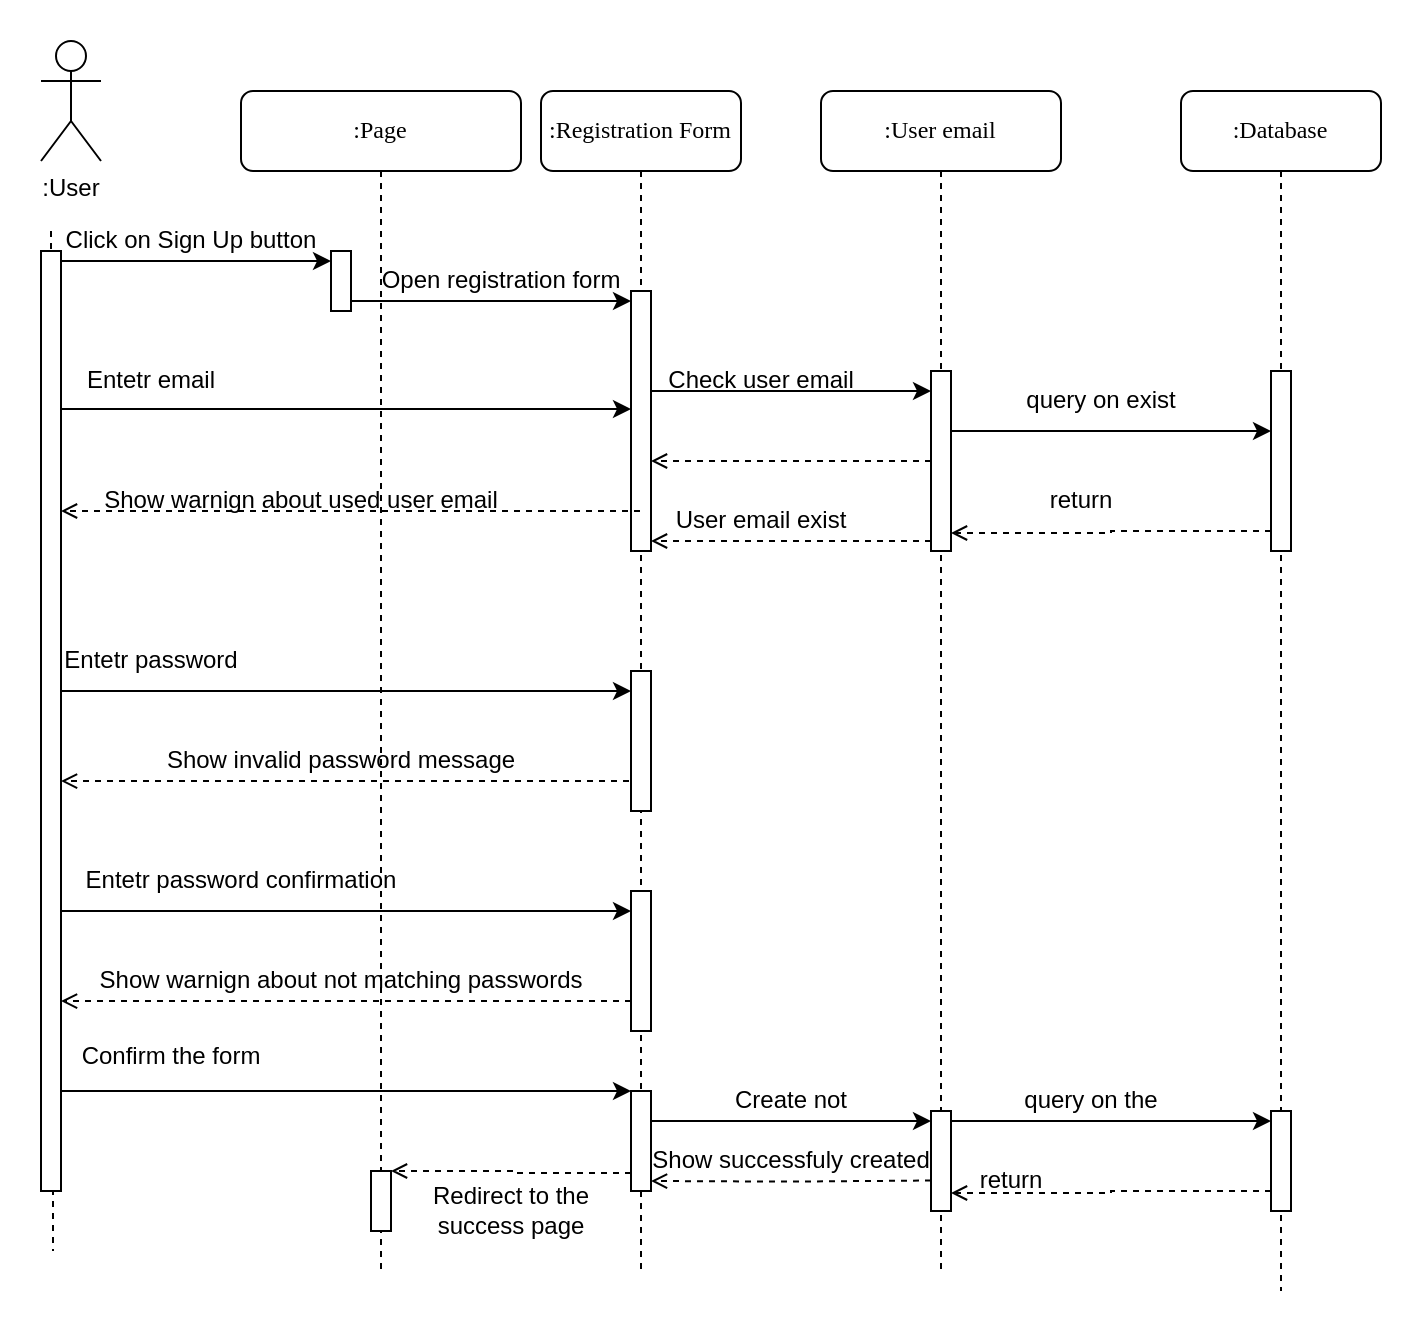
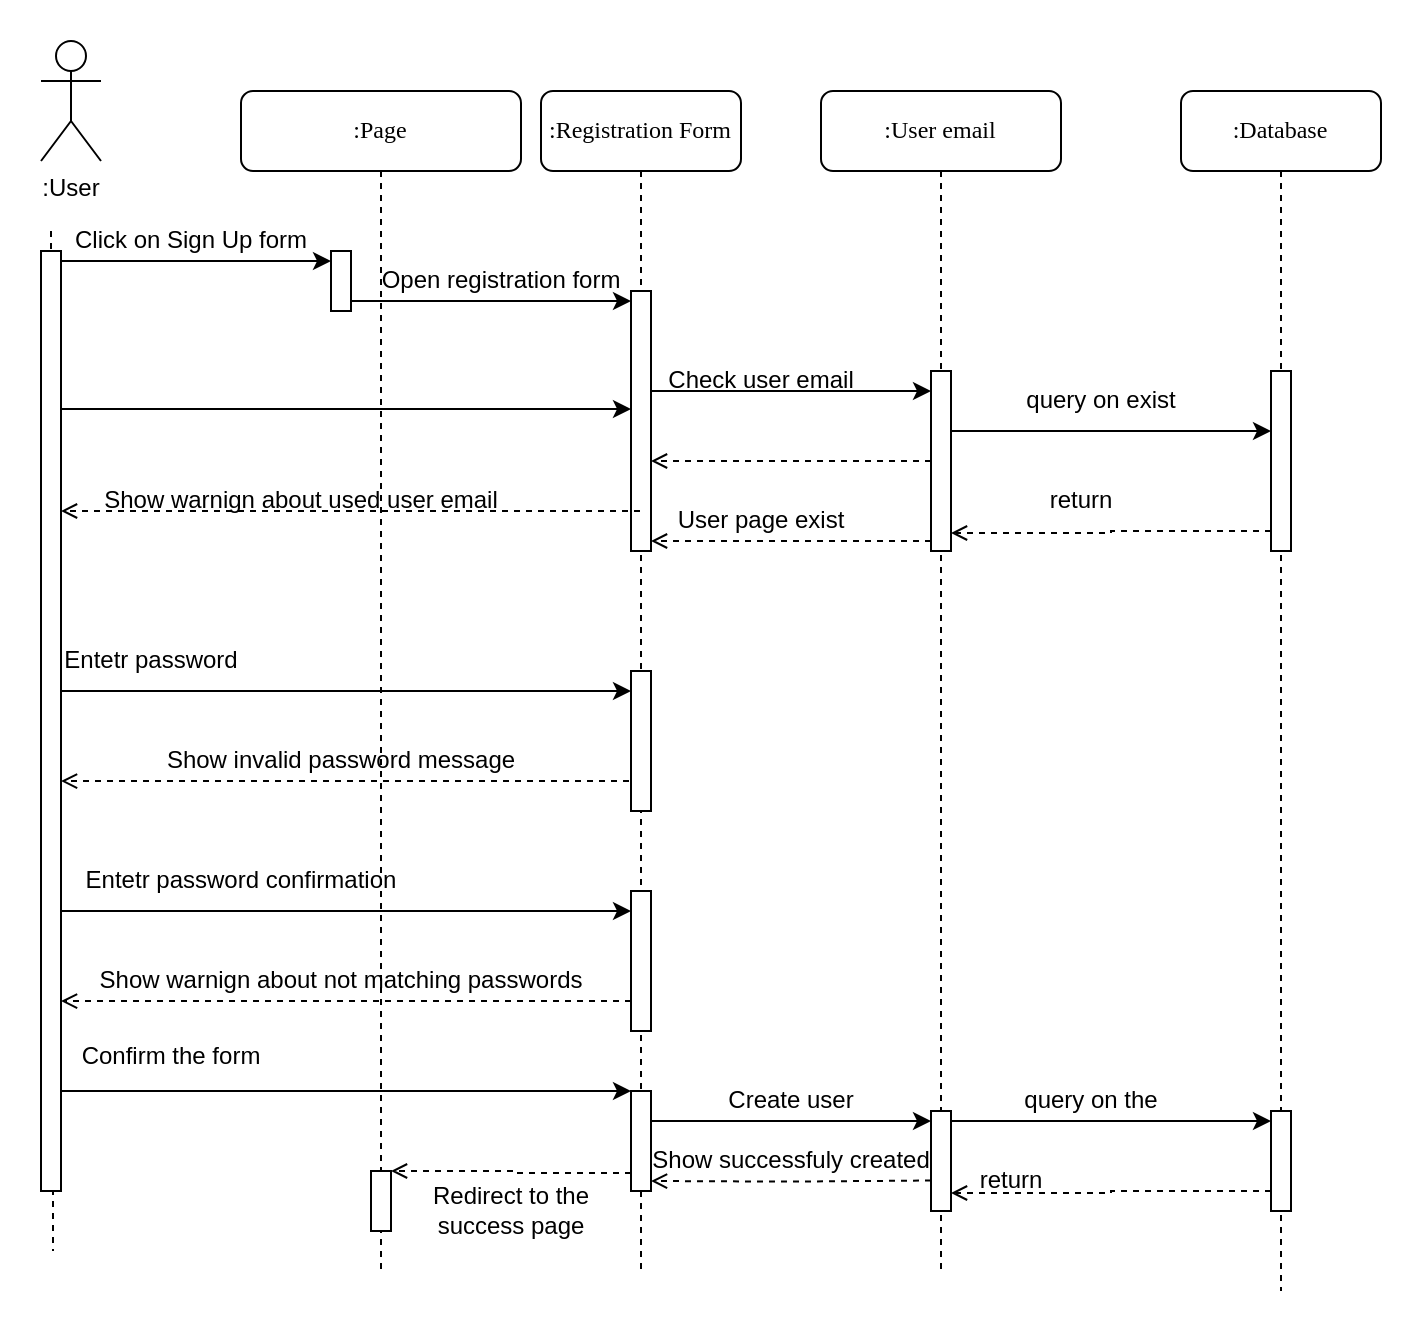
- <mxCell id="34" value="Click on Sign Up button" style="text;html=1;align=center;verticalAlign=middle;resizable=0;points=[];autosize=1;strokeColor=none;fillColor=none;" vertex="1" parent="1"><mxGeometry x="20" y="105" width="150" height="30" as="geometry" /></mxCell>
+ <mxCell id="34" value="Click on Sign Up form" style="text;html=1;align=center;verticalAlign=middle;resizable=0;points=[];autosize=1;strokeColor=none;fillColor=none;" vertex="1" parent="1"><mxGeometry x="20" y="105" width="150" height="30" as="geometry" /></mxCell>
- <mxCell id="43" value="Entetr email" style="text;html=1;align=center;verticalAlign=middle;resizable=0;points=[];autosize=1;strokeColor=none;fillColor=none;" vertex="1" parent="1"><mxGeometry x="30" y="175" width="90" height="30" as="geometry" /></mxCell>
- <mxCell id="40" value="User email exist" style="text;html=1;align=center;verticalAlign=middle;resizable=0;points=[];autosize=1;strokeColor=none;fillColor=none;" vertex="1" parent="1"><mxGeometry x="325" y="245" width="110" height="30" as="geometry" /></mxCell>
+ <mxCell id="40" value="User page exist" style="text;html=1;align=center;verticalAlign=middle;resizable=0;points=[];autosize=1;strokeColor=none;fillColor=none;" vertex="1" parent="1"><mxGeometry x="325" y="245" width="110" height="30" as="geometry" /></mxCell>
- <mxCell id="47" value="Create not" style="text;html=1;align=center;verticalAlign=middle;resizable=0;points=[];autosize=1;strokeColor=none;fillColor=none;" vertex="1" parent="1"><mxGeometry x="350" y="535" width="90" height="30" as="geometry" /></mxCell>
+ <mxCell id="47" value="Create user" style="text;html=1;align=center;verticalAlign=middle;resizable=0;points=[];autosize=1;strokeColor=none;fillColor=none;" vertex="1" parent="1"><mxGeometry x="350" y="535" width="90" height="30" as="geometry" /></mxCell>
